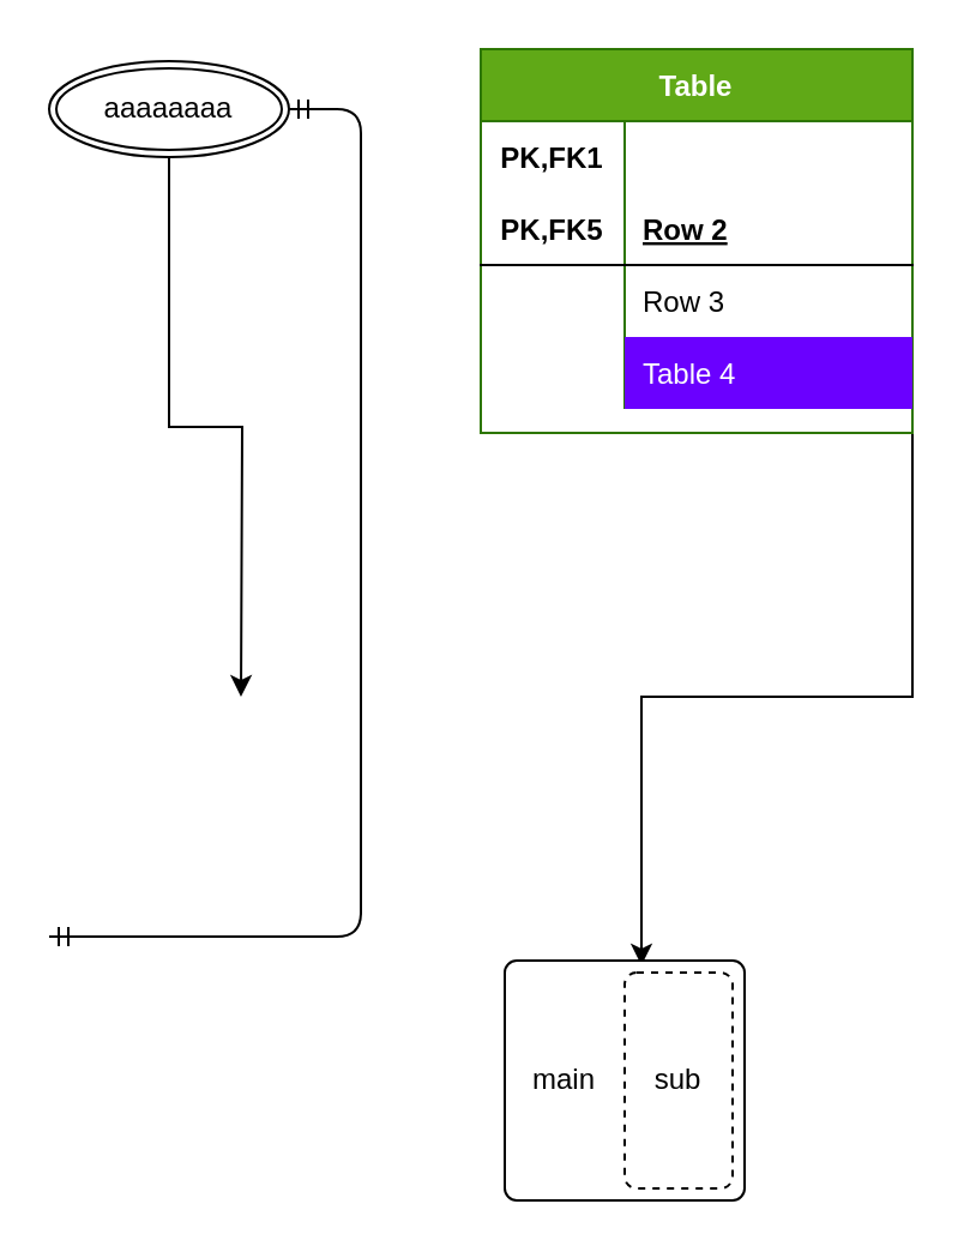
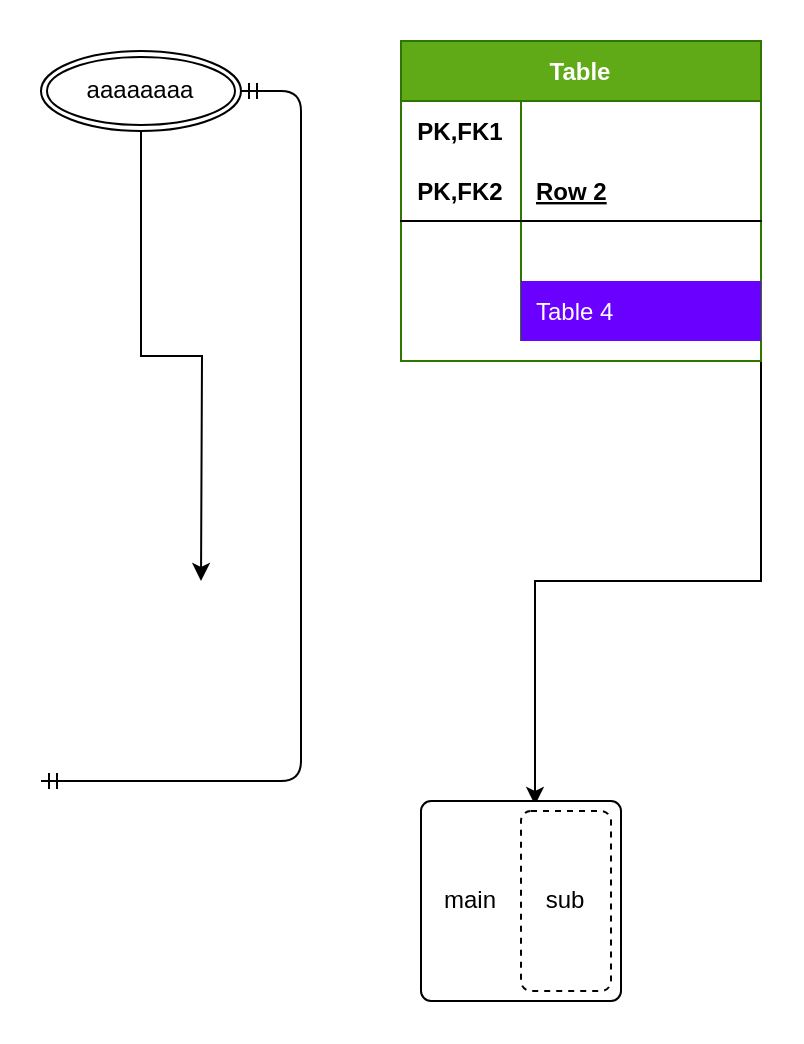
- <mxCell id="7" value="PK,FK5" style="shape=partialRectangle;connectable=0;fillColor=none;top=0;left=0;bottom=0;right=0;fontStyle=1;overflow=hidden;" vertex="1" parent="6"><mxGeometry width="60" height="30" as="geometry" /></mxCell>
+ <mxCell id="7" value="PK,FK2" style="shape=partialRectangle;connectable=0;fillColor=none;top=0;left=0;bottom=0;right=0;fontStyle=1;overflow=hidden;" vertex="1" parent="6"><mxGeometry width="60" height="30" as="geometry" /></mxCell>
- <mxCell id="11" value="Row 3" style="shape=partialRectangle;connectable=0;fillColor=none;top=0;left=0;bottom=0;right=0;align=left;spacingLeft=6;overflow=hidden;" vertex="1" parent="9"><mxGeometry x="60" width="120" height="30" as="geometry" /></mxCell>
